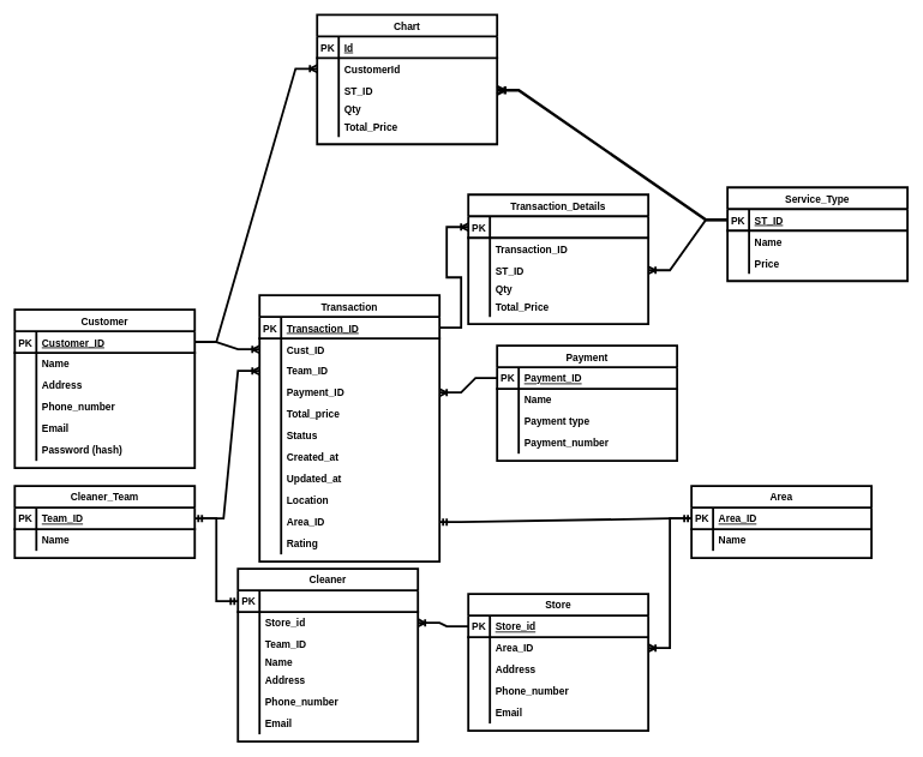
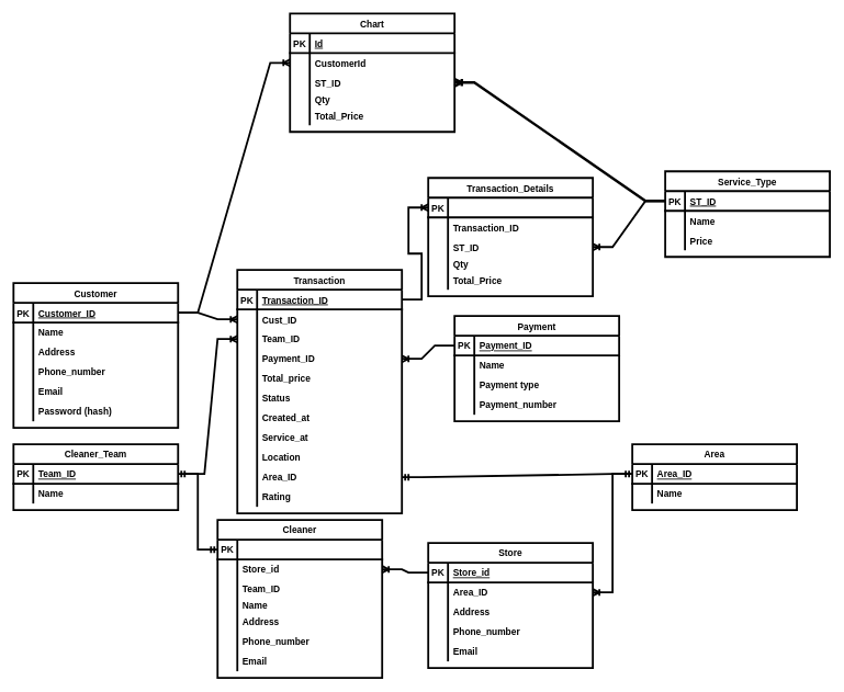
- <mxCell id="134" value="Updated_at" style="shape=partialRectangle;overflow=hidden;connectable=0;fillColor=none;top=0;left=0;bottom=0;right=0;align=left;spacingLeft=6;strokeWidth=3;fontSize=14;fontStyle=1" vertex="1" parent="132"><mxGeometry x="30" width="220" height="30" as="geometry"><mxRectangle width="220" height="30" as="alternateBounds" /></mxGeometry></mxCell>
+ <mxCell id="134" value="Service_at" style="shape=partialRectangle;overflow=hidden;connectable=0;fillColor=none;top=0;left=0;bottom=0;right=0;align=left;spacingLeft=6;strokeWidth=3;fontSize=14;fontStyle=1" vertex="1" parent="132"><mxGeometry x="30" width="220" height="30" as="geometry"><mxRectangle width="220" height="30" as="alternateBounds" /></mxGeometry></mxCell>
